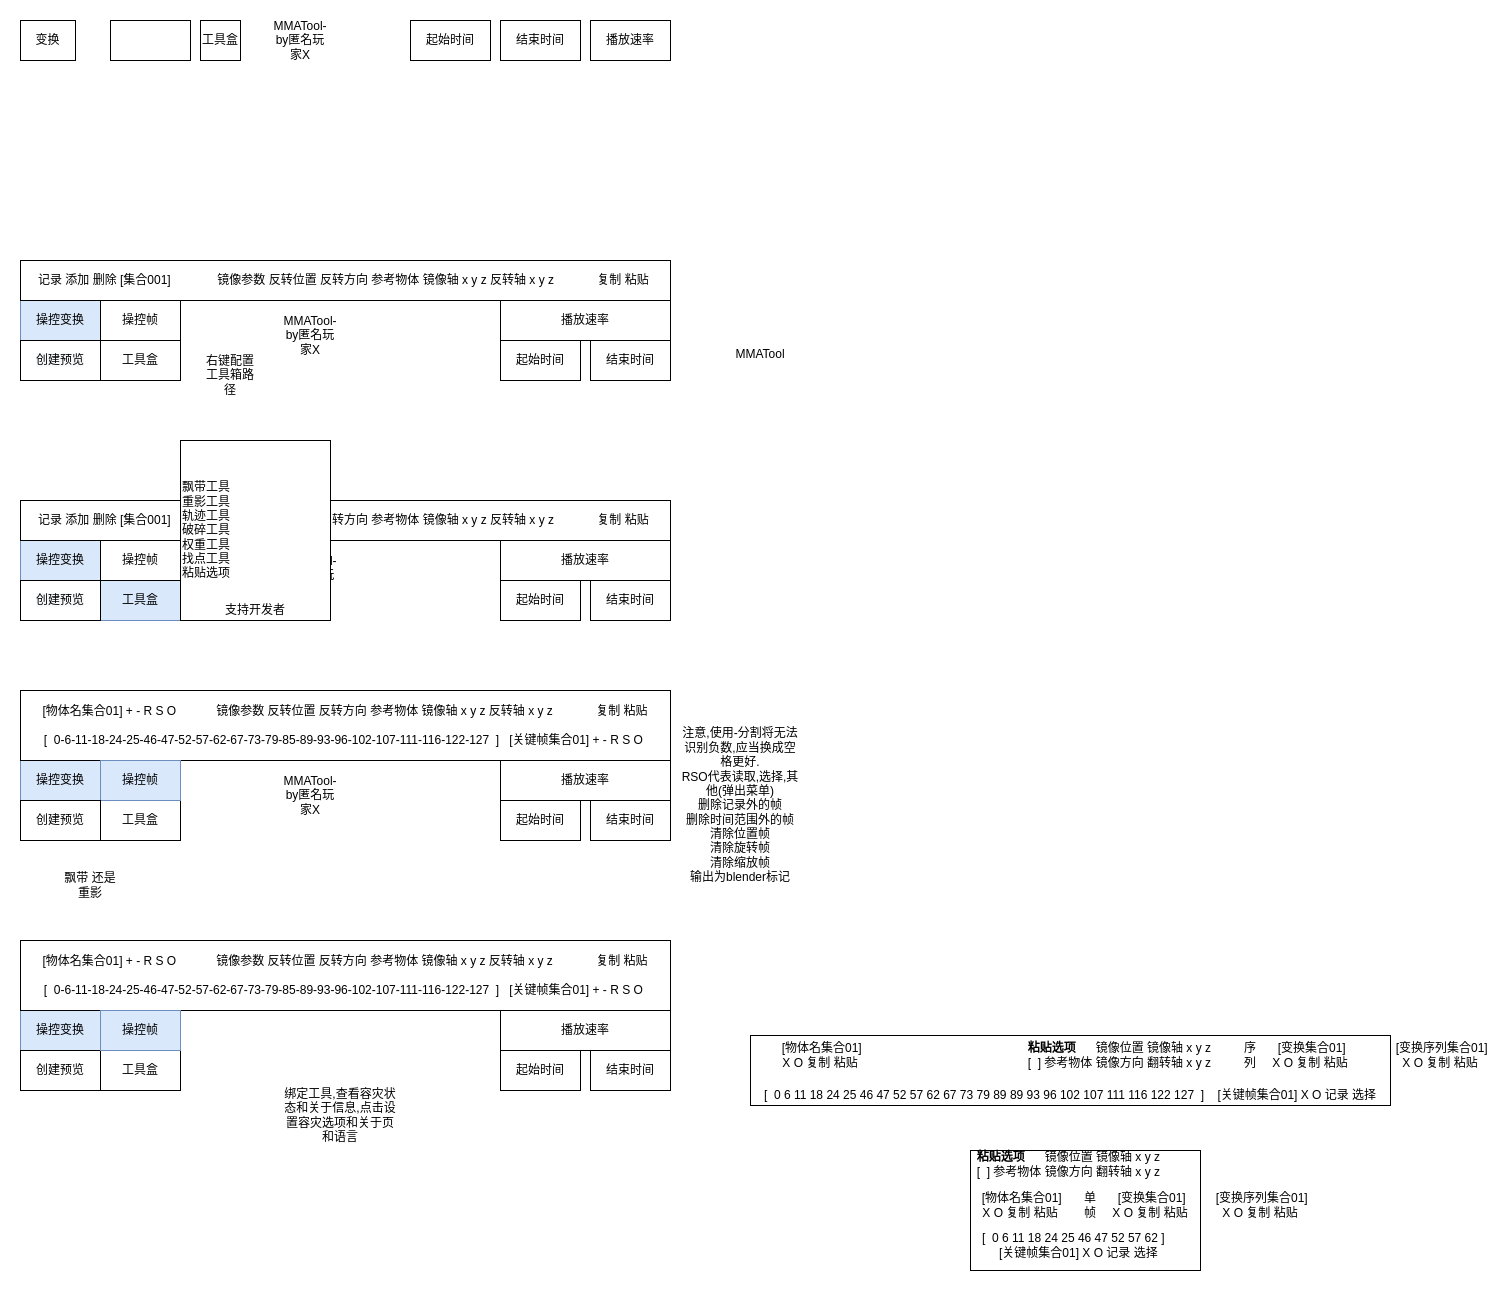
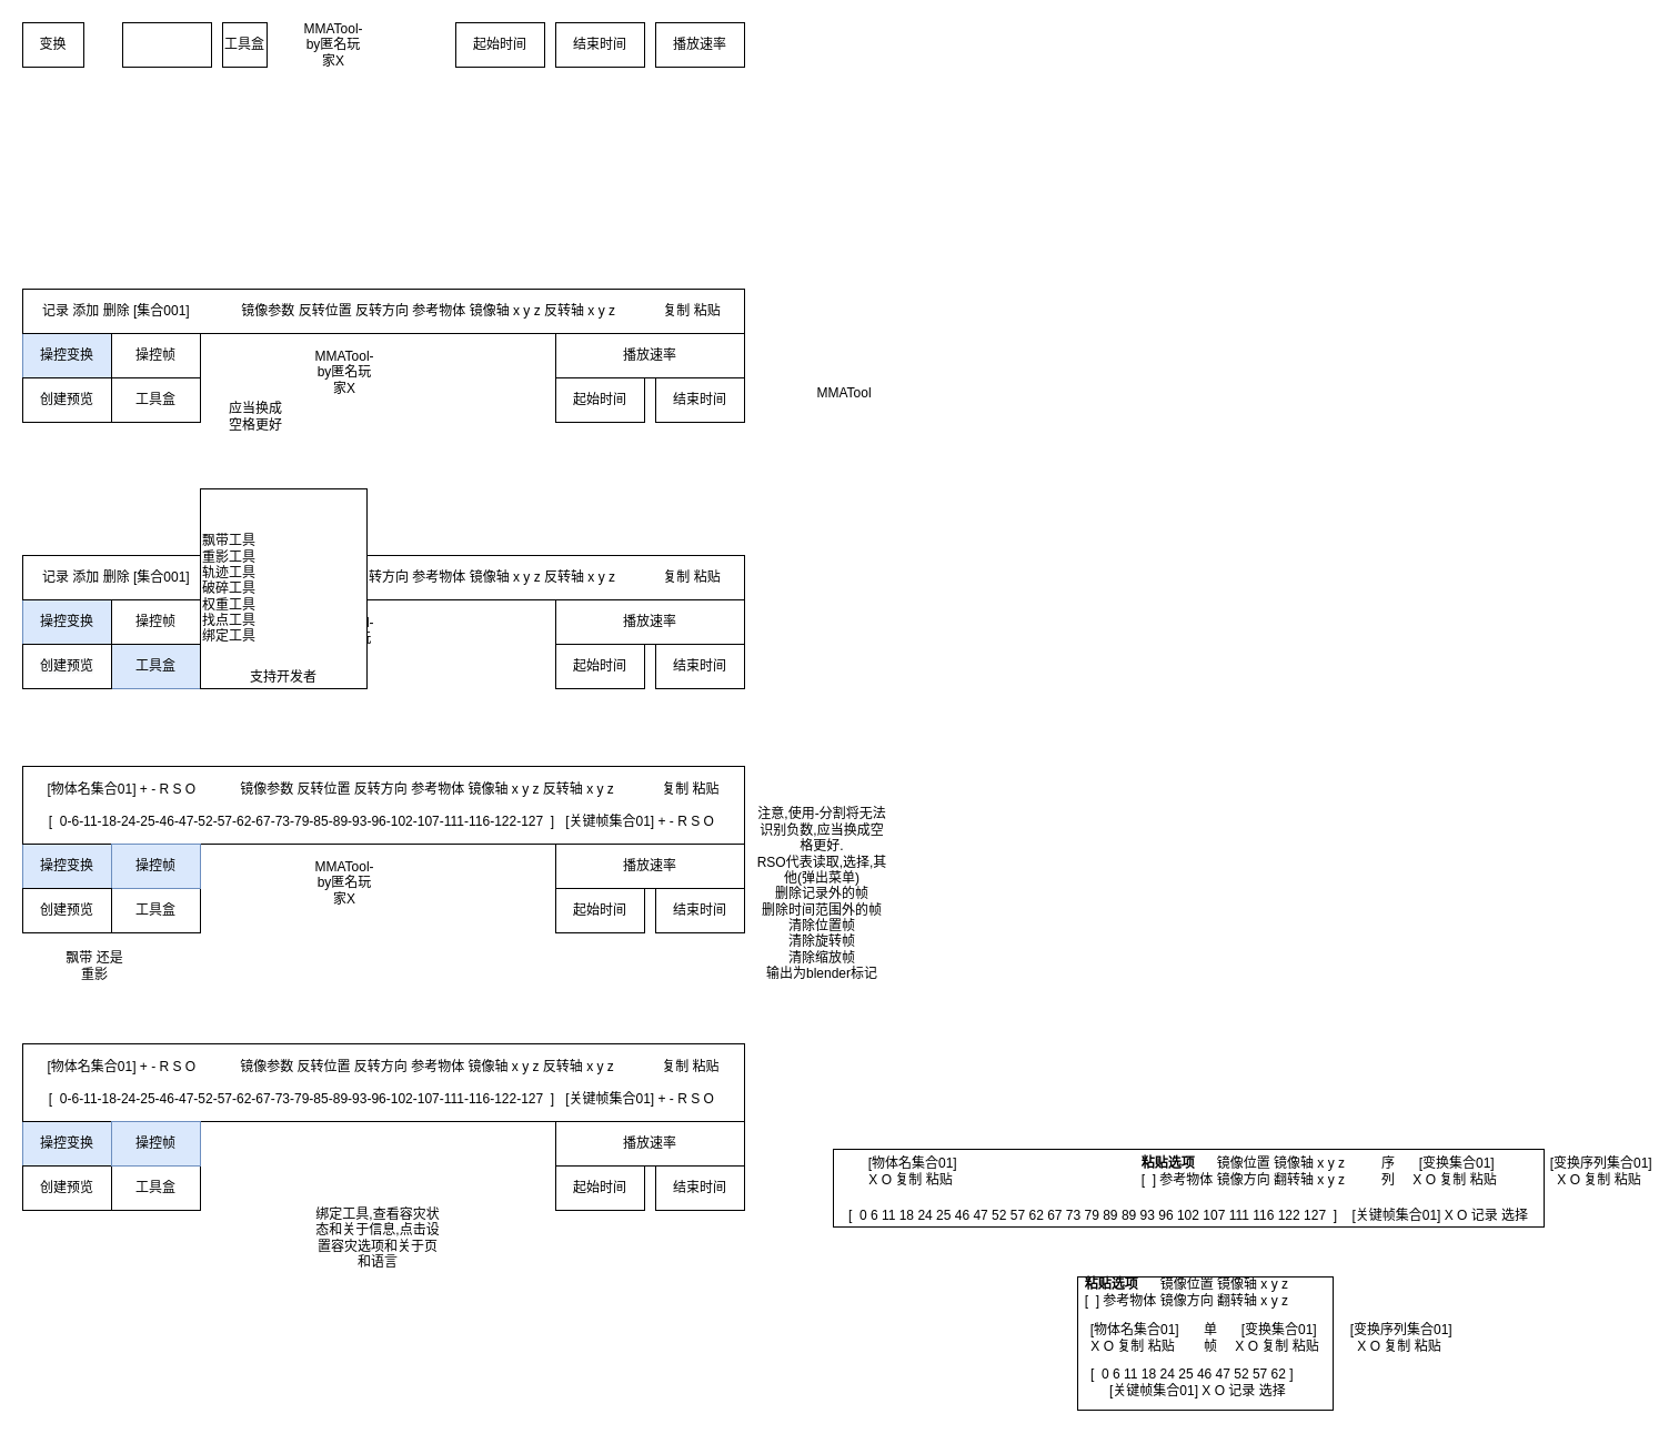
- <mxCell id="22" value="右键配置工具箱路径" style="text;html=1;strokeColor=none;fillColor=none;align=center;verticalAlign=middle;whiteSpace=wrap;rounded=0;" parent="1" vertex="1"><mxGeometry x="200" y="360" width="60" height="30" as="geometry" /></mxCell>
+ <mxCell id="22" value="应当换成空格更好" style="text;html=1;strokeColor=none;fillColor=none;align=center;verticalAlign=middle;whiteSpace=wrap;rounded=0;" parent="1" vertex="1"><mxGeometry x="200" y="360" width="60" height="30" as="geometry" /></mxCell>
- <mxCell id="21" value="&lt;div style=&quot;text-align: justify&quot;&gt;飘带工具&lt;/div&gt;&lt;div style=&quot;text-align: justify&quot;&gt;重影工具&lt;/div&gt;&lt;div style=&quot;text-align: justify&quot;&gt;轨迹工具&lt;/div&gt;&lt;div style=&quot;text-align: justify&quot;&gt;破碎工具&lt;/div&gt;&lt;div style=&quot;text-align: justify&quot;&gt;权重工具&lt;/div&gt;&lt;div style=&quot;text-align: justify&quot;&gt;找点工具&lt;/div&gt;&lt;div style=&quot;text-align: justify&quot;&gt;粘贴选项&lt;/div&gt;" style="rounded=0;whiteSpace=wrap;html=1;align=left;" parent="1" vertex="1"><mxGeometry x="180" y="440" width="150" height="180" as="geometry" /></mxCell>
+ <mxCell id="21" value="&lt;div style=&quot;text-align: justify&quot;&gt;飘带工具&lt;/div&gt;&lt;div style=&quot;text-align: justify&quot;&gt;重影工具&lt;/div&gt;&lt;div style=&quot;text-align: justify&quot;&gt;轨迹工具&lt;/div&gt;&lt;div style=&quot;text-align: justify&quot;&gt;破碎工具&lt;/div&gt;&lt;div style=&quot;text-align: justify&quot;&gt;权重工具&lt;/div&gt;&lt;div style=&quot;text-align: justify&quot;&gt;找点工具&lt;/div&gt;&lt;div style=&quot;text-align: justify&quot;&gt;绑定工具&lt;/div&gt;" style="rounded=0;whiteSpace=wrap;html=1;align=left;" parent="1" vertex="1"><mxGeometry x="180" y="440" width="150" height="180" as="geometry" /></mxCell>
- <mxCell id="41" value="飘带 还是 重影" style="text;html=1;strokeColor=none;fillColor=none;align=center;verticalAlign=middle;whiteSpace=wrap;rounded=0;" parent="1" vertex="1"><mxGeometry x="60" y="870" width="60" height="30" as="geometry" /></mxCell>
+ <mxCell id="41" value="飘带 还是 重影" style="text;html=1;strokeColor=none;fillColor=none;align=center;verticalAlign=middle;whiteSpace=wrap;rounded=0;" parent="1" vertex="1"><mxGeometry x="55" y="855" width="60" height="30" as="geometry" /></mxCell>
